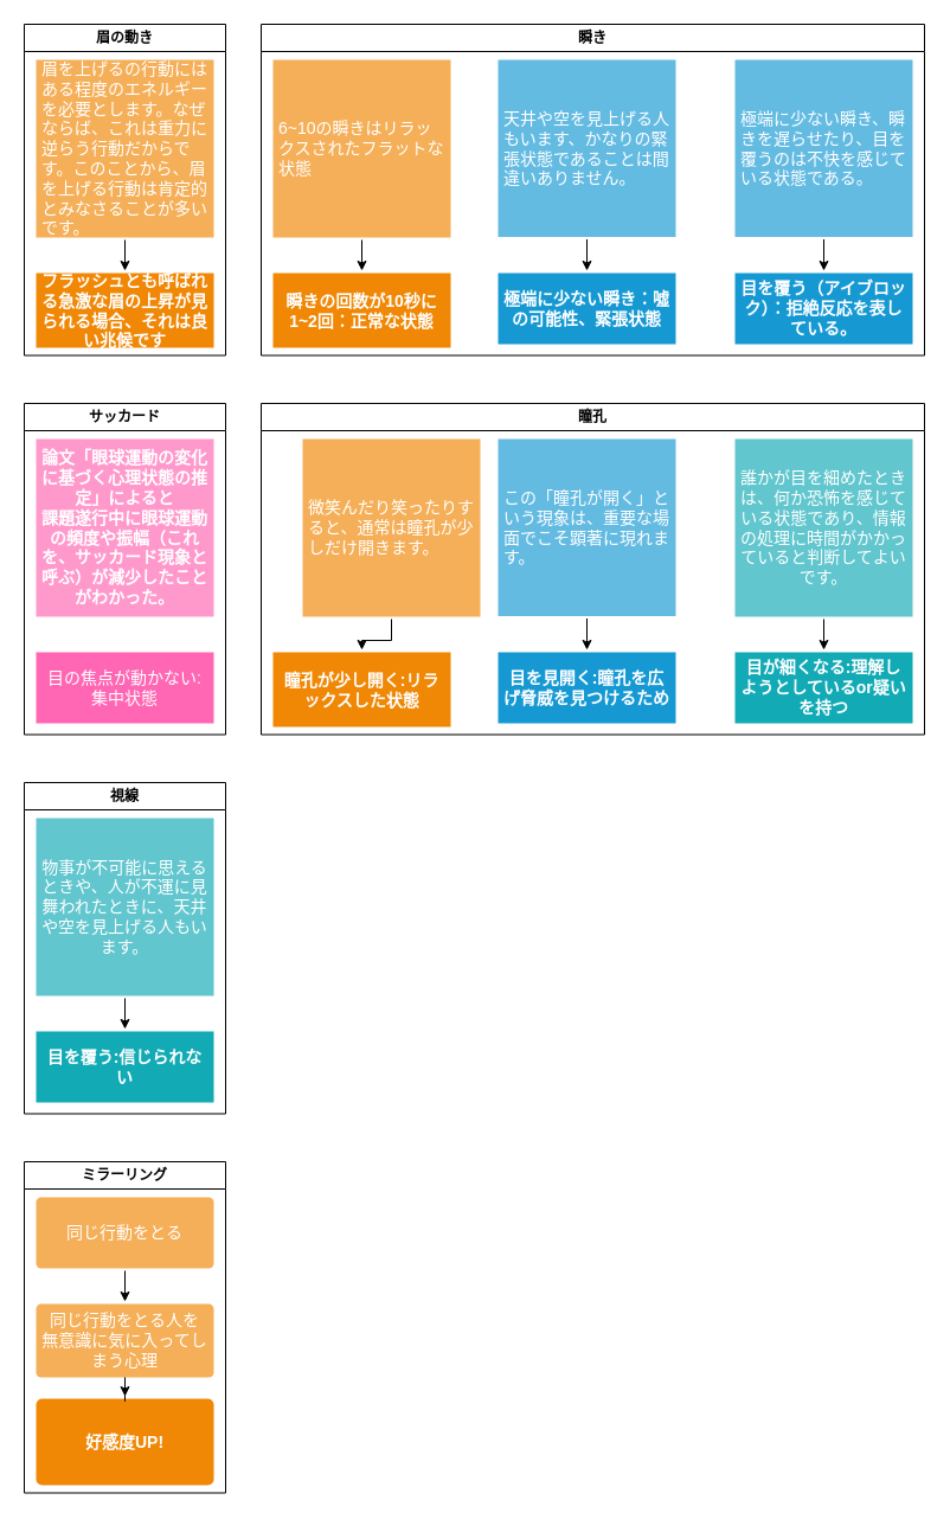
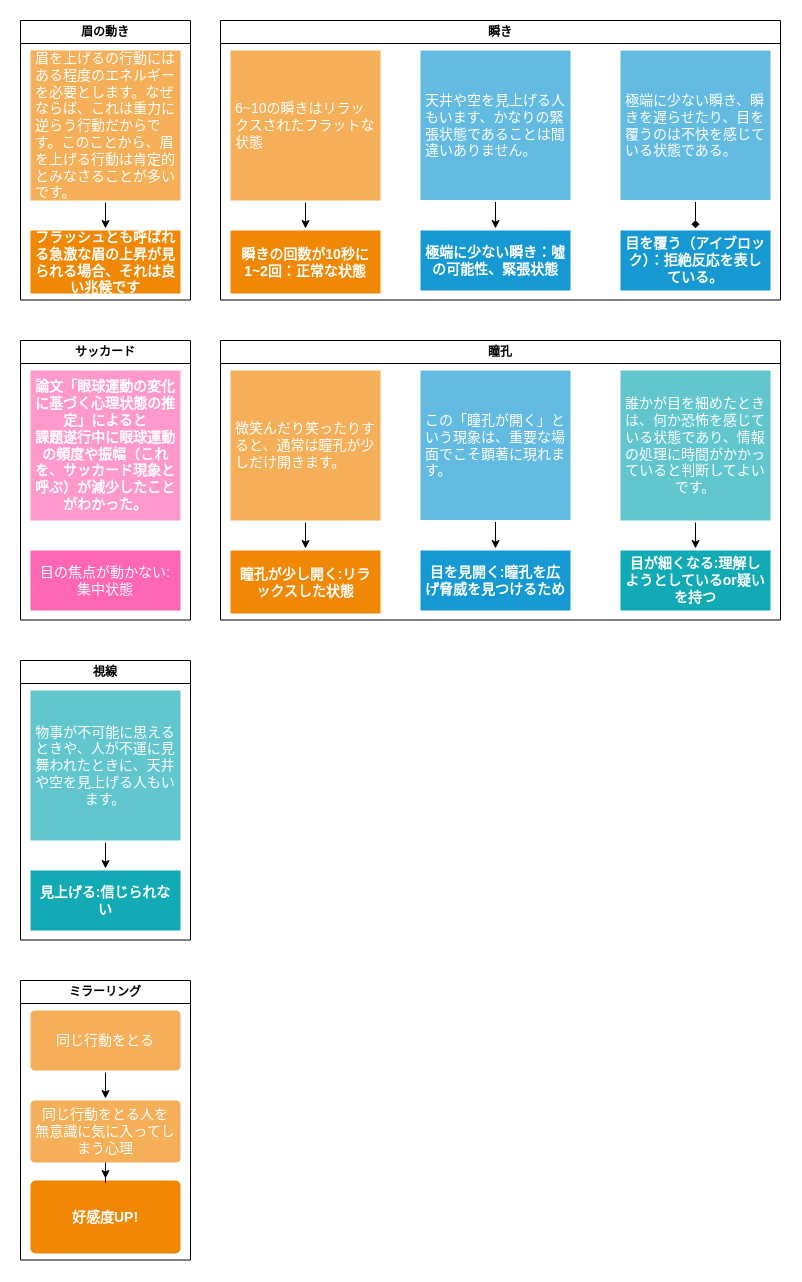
- <mxCell id="10" style="edgeStyle=orthogonalEdgeStyle;rounded=0;orthogonalLoop=1;jettySize=auto;html=1;entryX=0.5;entryY=0;entryDx=0;entryDy=0;" parent="2" source="11" target="9" edge="1"><mxGeometry relative="1" as="geometry" /></mxCell>
+ <mxCell id="10" style="edgeStyle=orthogonalEdgeStyle;rounded=0;orthogonalLoop=1;jettySize=auto;html=1;entryX=0.5;entryY=0;entryDx=0;entryDy=0;endArrow=diamond;" parent="2" source="11" target="9" edge="1"><mxGeometry relative="1" as="geometry" /></mxCell>
- <mxCell id="19" value="微笑んだり笑ったりすると、通常は瞳孔が少しだけ開きます。" style="rounded=1;whiteSpace=wrap;html=1;shadow=0;labelBackgroundColor=none;strokeColor=none;strokeWidth=3;fillColor=#f5af58;fontFamily=Helvetica;fontSize=14;fontColor=#FFFFFF;align=left;spacing=5;arcSize=0;perimeterSpacing=2;" parent="16" vertex="1"><mxGeometry x="35" y="30" width="150" height="150" as="geometry" /></mxCell>
+ <mxCell id="19" value="微笑んだり笑ったりすると、通常は瞳孔が少しだけ開きます。" style="rounded=1;whiteSpace=wrap;html=1;shadow=0;labelBackgroundColor=none;strokeColor=none;strokeWidth=3;fillColor=#f5af58;fontFamily=Helvetica;fontSize=14;fontColor=#FFFFFF;align=left;spacing=5;arcSize=0;perimeterSpacing=2;" parent="16" vertex="1"><mxGeometry x="10" y="30" width="150" height="150" as="geometry" /></mxCell>
- <mxCell id="32" value="目を覆う:信じられない" style="rounded=1;whiteSpace=wrap;html=1;shadow=0;labelBackgroundColor=none;strokeColor=none;strokeWidth=3;fillColor=#12aab5;fontFamily=Helvetica;fontSize=14;fontColor=#FFFFFF;align=center;spacing=5;fontStyle=1;arcSize=0;perimeterSpacing=2;" parent="29" vertex="1"><mxGeometry x="10" y="210" width="150" height="60" as="geometry" /></mxCell>
+ <mxCell id="32" value="見上げる:信じられない" style="rounded=1;whiteSpace=wrap;html=1;shadow=0;labelBackgroundColor=none;strokeColor=none;strokeWidth=3;fillColor=#12aab5;fontFamily=Helvetica;fontSize=14;fontColor=#FFFFFF;align=center;spacing=5;fontStyle=1;arcSize=0;perimeterSpacing=2;" parent="29" vertex="1"><mxGeometry x="10" y="210" width="150" height="60" as="geometry" /></mxCell>
